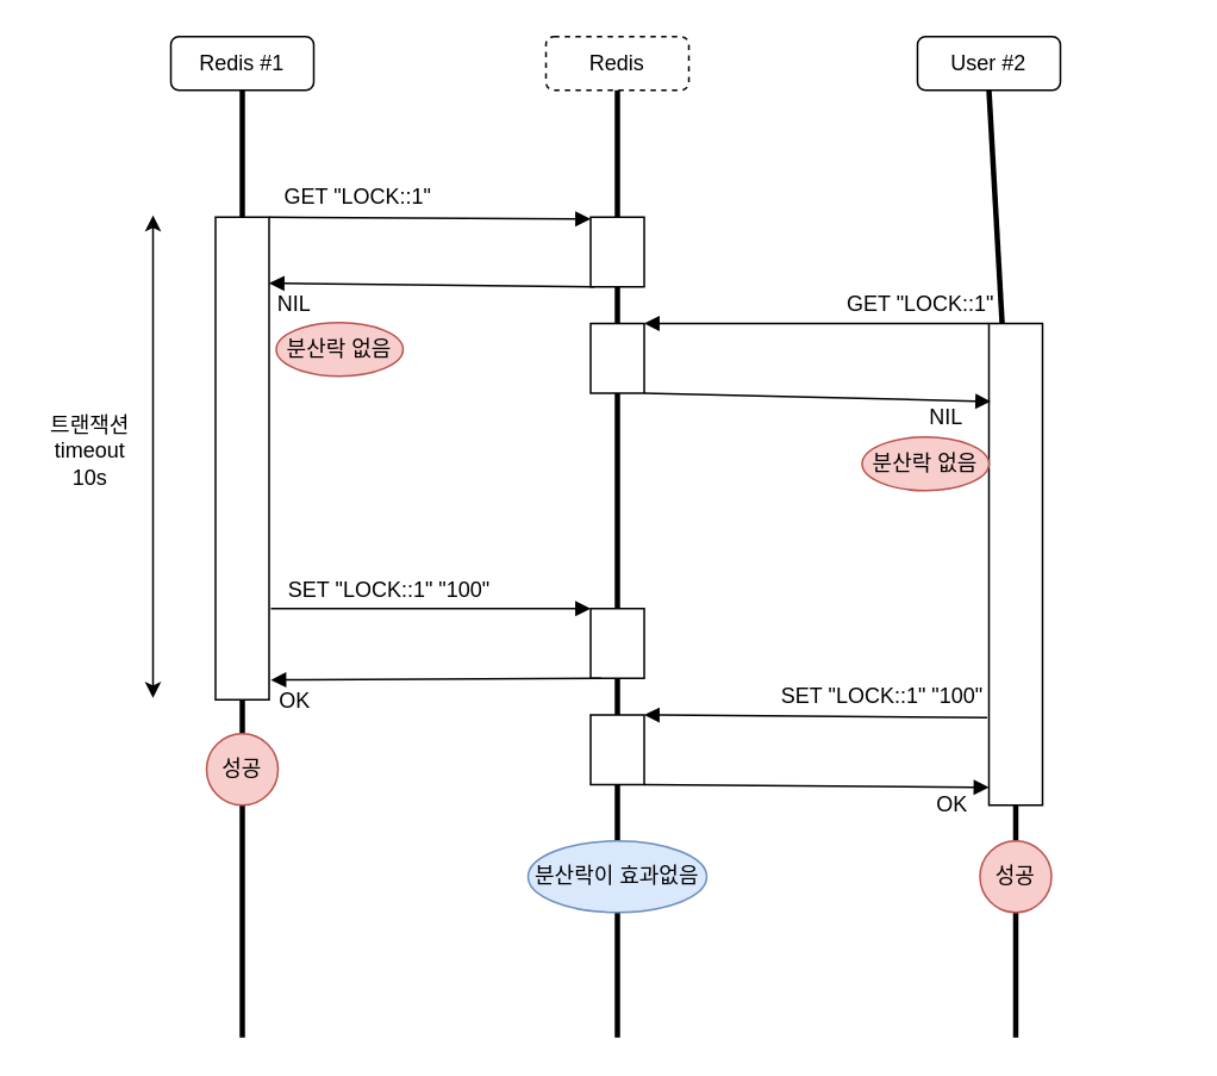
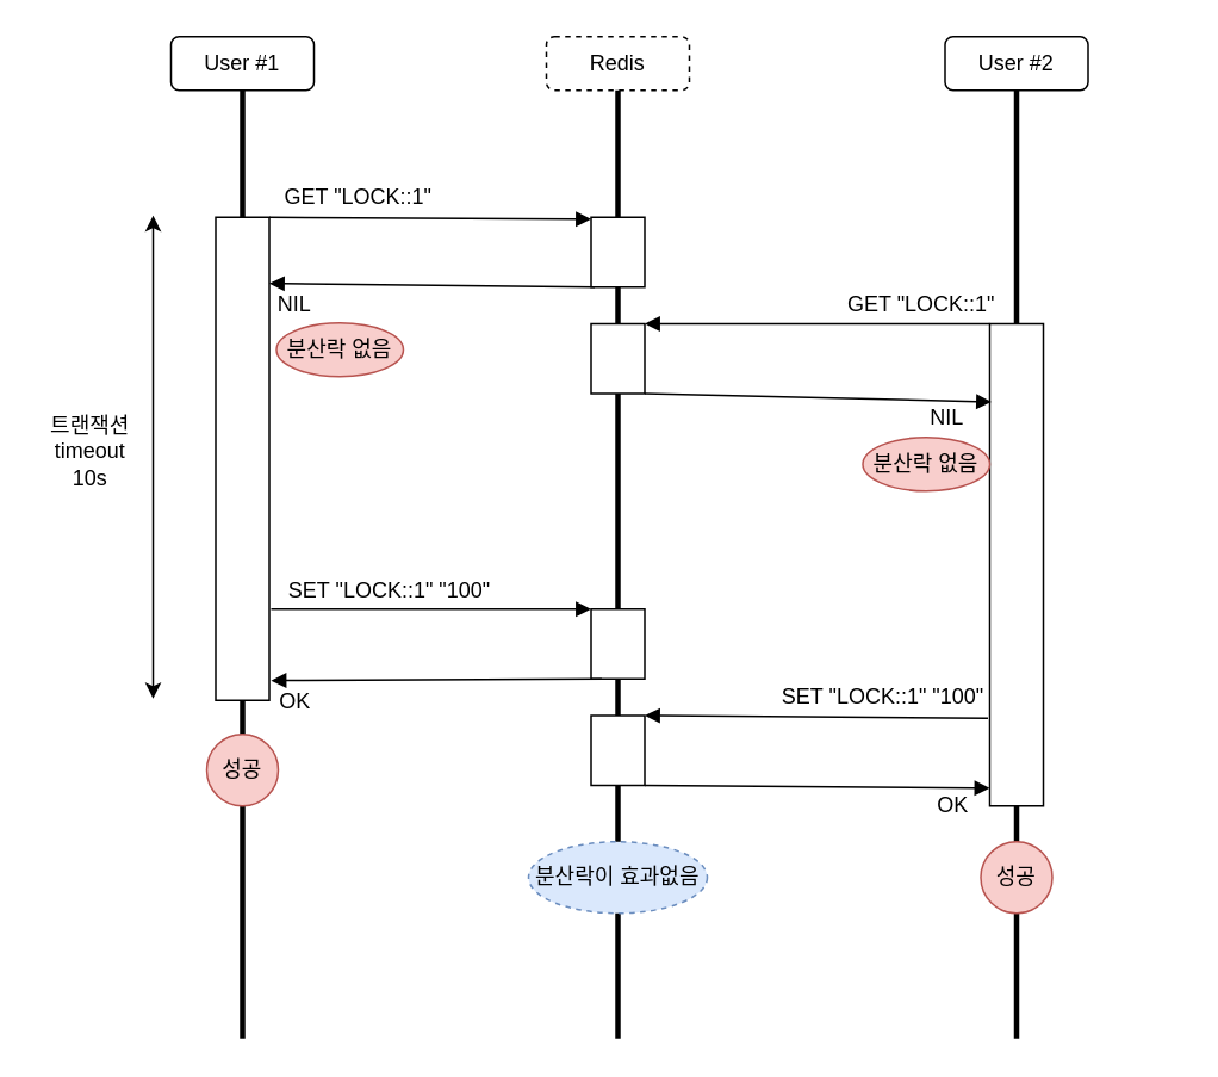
- <mxCell id="2" value="Redis #1" style="rounded=1;whiteSpace=wrap;html=1;" parent="1" vertex="1"><mxGeometry x="95" y="20" width="80" height="30" as="geometry" /></mxCell>
+ <mxCell id="2" value="User #1" style="rounded=1;whiteSpace=wrap;html=1;" parent="1" vertex="1"><mxGeometry x="95" y="20" width="80" height="30" as="geometry" /></mxCell>
- <mxCell id="4" value="User #2" style="rounded=1;whiteSpace=wrap;html=1;" parent="1" vertex="1"><mxGeometry x="513" y="20" width="80" height="30" as="geometry" /></mxCell>
+ <mxCell id="4" value="User #2" style="rounded=1;whiteSpace=wrap;html=1;" parent="1" vertex="1"><mxGeometry x="528" y="20" width="80" height="30" as="geometry" /></mxCell>
- <mxCell id="42" value="분산락이 효과없음" style="ellipse;whiteSpace=wrap;html=1;fillColor=#dae8fc;strokeColor=#6c8ebf;" parent="1" vertex="1"><mxGeometry x="295" y="470" width="100" height="40" as="geometry" /></mxCell>
+ <mxCell id="42" value="분산락이 효과없음" style="ellipse;whiteSpace=wrap;html=1;fillColor=#dae8fc;strokeColor=#6c8ebf;dashed=1;" parent="1" vertex="1"><mxGeometry x="295" y="470" width="100" height="40" as="geometry" /></mxCell>
